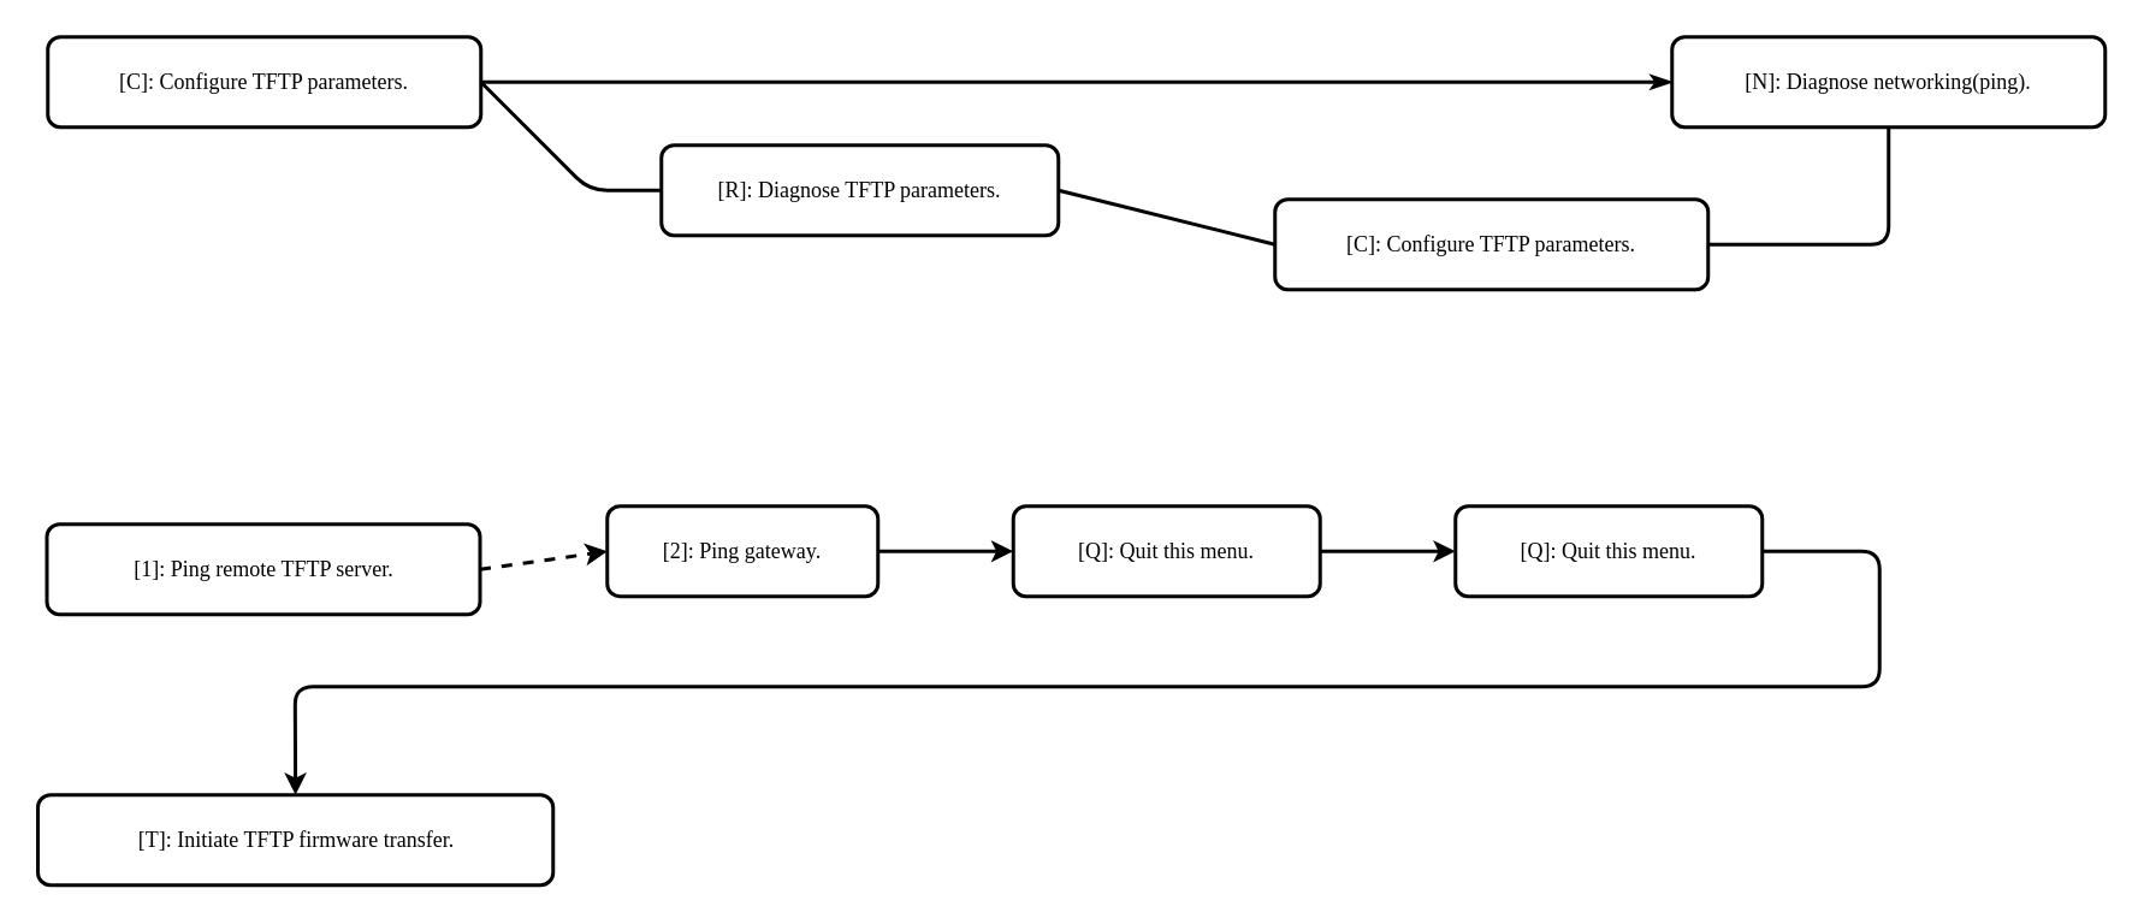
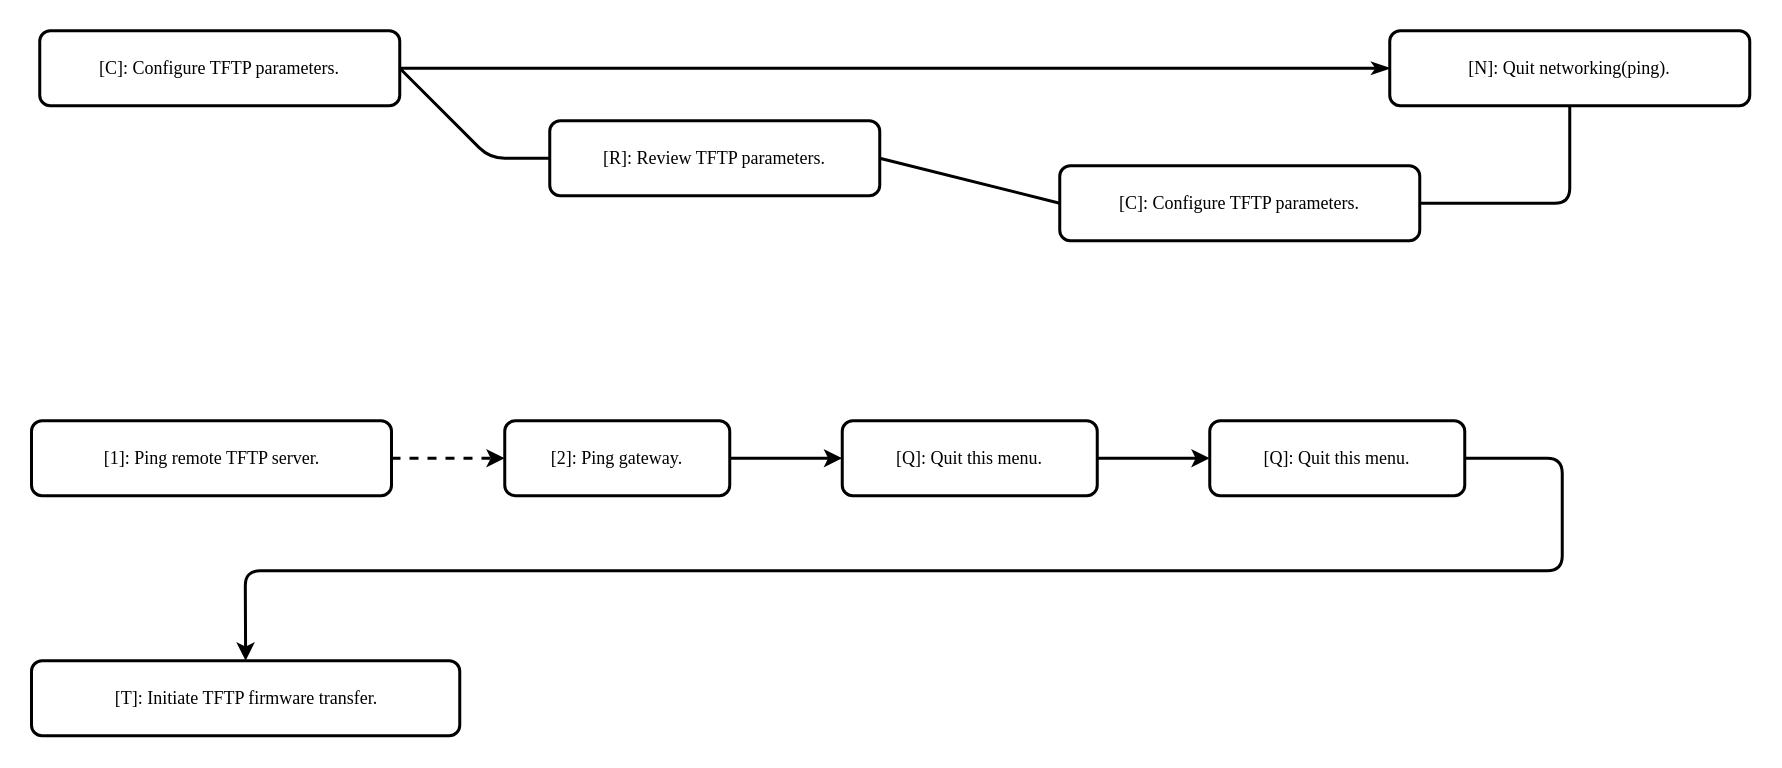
- <mxCell id="8" value="&lt;p style=&quot;margin: 0px; font-variant-numeric: normal; font-variant-east-asian: normal; font-variant-alternates: normal; font-size-adjust: none; font-kerning: auto; font-optical-sizing: auto; font-feature-settings: normal; font-variation-settings: normal; font-variant-position: normal; font-variant-emoji: normal; font-stretch: normal; line-height: normal; font-family: Menlo; text-align: start;&quot; class=&quot;p1&quot;&gt;[N]: Diagnose networking(ping).&lt;/p&gt;" style="rounded=1;whiteSpace=wrap;html=1;absoluteArcSize=1;arcSize=14;strokeWidth=2;" parent="1" vertex="1"><mxGeometry x="926" y="20" width="240" height="50" as="geometry" /></mxCell>
+ <mxCell id="8" value="&lt;p style=&quot;margin: 0px; font-variant-numeric: normal; font-variant-east-asian: normal; font-variant-alternates: normal; font-size-adjust: none; font-kerning: auto; font-optical-sizing: auto; font-feature-settings: normal; font-variation-settings: normal; font-variant-position: normal; font-variant-emoji: normal; font-stretch: normal; line-height: normal; font-family: Menlo; text-align: start;&quot; class=&quot;p1&quot;&gt;[N]: Quit networking(ping).&lt;/p&gt;" style="rounded=1;whiteSpace=wrap;html=1;absoluteArcSize=1;arcSize=14;strokeWidth=2;" parent="1" vertex="1"><mxGeometry x="926" y="20" width="240" height="50" as="geometry" /></mxCell>
- <mxCell id="2" value="&lt;p style=&quot;margin: 0px; font-variant-numeric: normal; font-variant-east-asian: normal; font-variant-alternates: normal; font-size-adjust: none; font-kerning: auto; font-optical-sizing: auto; font-feature-settings: normal; font-variation-settings: normal; font-variant-position: normal; font-variant-emoji: normal; font-stretch: normal; line-height: normal; font-family: Menlo; text-align: start;&quot; class=&quot;p1&quot;&gt;[R]: Diagnose TFTP parameters.&lt;/p&gt;" style="rounded=1;whiteSpace=wrap;html=1;absoluteArcSize=1;arcSize=14;strokeWidth=2;" parent="1" vertex="1"><mxGeometry x="366" y="80" width="220" height="50" as="geometry" /></mxCell>
+ <mxCell id="2" value="&lt;p style=&quot;margin: 0px; font-variant-numeric: normal; font-variant-east-asian: normal; font-variant-alternates: normal; font-size-adjust: none; font-kerning: auto; font-optical-sizing: auto; font-feature-settings: normal; font-variation-settings: normal; font-variant-position: normal; font-variant-emoji: normal; font-stretch: normal; line-height: normal; font-family: Menlo; text-align: start;&quot; class=&quot;p1&quot;&gt;[R]: Review TFTP parameters.&lt;/p&gt;" style="rounded=1;whiteSpace=wrap;html=1;absoluteArcSize=1;arcSize=14;strokeWidth=2;" parent="1" vertex="1"><mxGeometry x="366" y="80" width="220" height="50" as="geometry" /></mxCell>
- <mxCell id="10" value="&lt;p style=&quot;margin: 0px; font-variant-numeric: normal; font-variant-east-asian: normal; font-variant-alternates: normal; font-size-adjust: none; font-kerning: auto; font-optical-sizing: auto; font-feature-settings: normal; font-variation-settings: normal; font-variant-position: normal; font-variant-emoji: normal; font-stretch: normal; line-height: normal; font-family: Menlo; text-align: start;&quot; class=&quot;p1&quot;&gt;[1]: Ping remote TFTP server.&lt;/p&gt;" style="rounded=1;whiteSpace=wrap;html=1;absoluteArcSize=1;arcSize=14;strokeWidth=2;" parent="1" vertex="1"><mxGeometry x="25.5" y="290" width="240" height="50" as="geometry" /></mxCell>
+ <mxCell id="10" value="&lt;p style=&quot;margin: 0px; font-variant-numeric: normal; font-variant-east-asian: normal; font-variant-alternates: normal; font-size-adjust: none; font-kerning: auto; font-optical-sizing: auto; font-feature-settings: normal; font-variation-settings: normal; font-variant-position: normal; font-variant-emoji: normal; font-stretch: normal; line-height: normal; font-family: Menlo; text-align: start;&quot; class=&quot;p1&quot;&gt;[1]: Ping remote TFTP server.&lt;/p&gt;" style="rounded=1;whiteSpace=wrap;html=1;absoluteArcSize=1;arcSize=14;strokeWidth=2;" parent="1" vertex="1"><mxGeometry x="20.5" y="280" width="240" height="50" as="geometry" /></mxCell>
